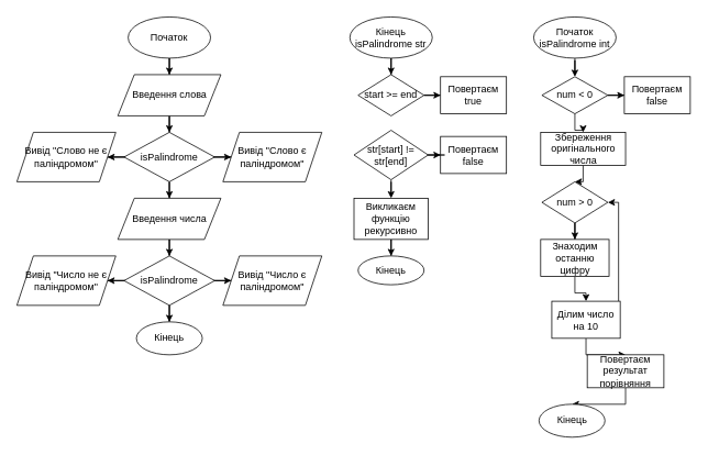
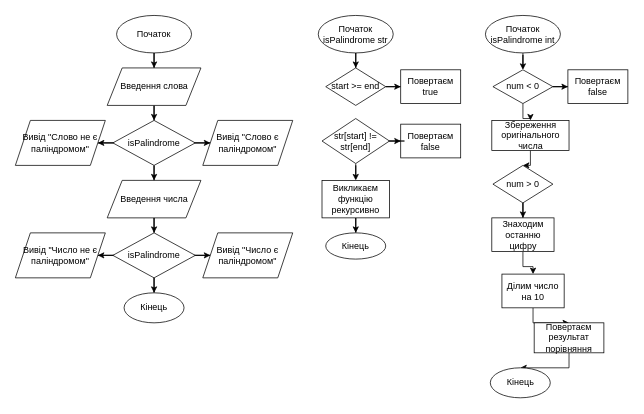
- <mxCell id="22" value="Кінець&lt;div&gt;isPalindrome str&lt;/div&gt;" style="ellipse;whiteSpace=wrap;html=1;" vertex="1" parent="1"><mxGeometry x="424" y="20" width="100" height="50" as="geometry" /></mxCell>
+ <mxCell id="22" value="Початок&lt;div&gt;isPalindrome str&lt;/div&gt;" style="ellipse;whiteSpace=wrap;html=1;" vertex="1" parent="1"><mxGeometry x="424" y="20" width="100" height="50" as="geometry" /></mxCell>
- <mxCell id="45" style="edgeStyle=orthogonalEdgeStyle;rounded=0;orthogonalLoop=1;jettySize=auto;html=1;entryX=1;entryY=0.5;entryDx=0;entryDy=0;" edge="1" parent="1" source="47" target="42"><mxGeometry relative="1" as="geometry"><Array as="points"><mxPoint x="750" y="383" /><mxPoint x="750" y="245" /></Array></mxGeometry></mxCell>
